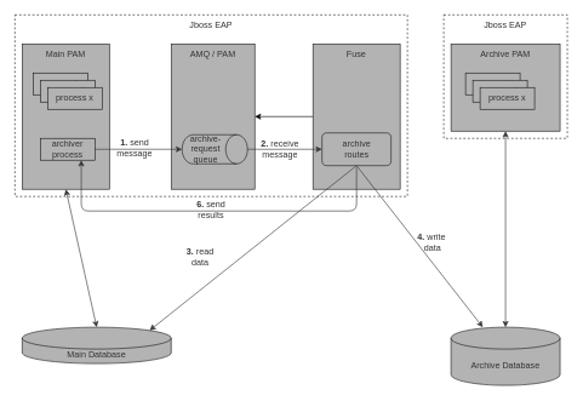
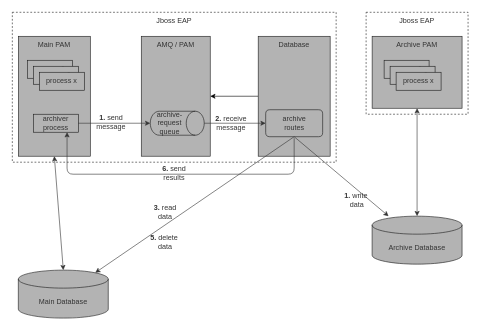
- <mxCell id="16" value="Fuse" style="rounded=0;whiteSpace=wrap;html=1;fillColor=#B3B3B3;strokeColor=#1A1A1A;fontColor=#333333;verticalAlign=top;" vertex="1" parent="1"><mxGeometry x="430" y="60" width="120" height="200" as="geometry" /></mxCell>
+ <mxCell id="16" value="Database" style="rounded=0;whiteSpace=wrap;html=1;fillColor=#B3B3B3;strokeColor=#1A1A1A;fontColor=#333333;verticalAlign=top;" vertex="1" parent="1"><mxGeometry x="430" y="60" width="120" height="200" as="geometry" /></mxCell>
- <mxCell id="29" value="&lt;b&gt;4.&lt;/b&gt; write&amp;nbsp;&lt;br&gt;data" style="text;html=1;strokeColor=none;fillColor=none;align=center;verticalAlign=middle;whiteSpace=wrap;rounded=0;dashed=1;fontColor=#333333;" vertex="1" parent="1"><mxGeometry x="560" y="320" width="70" height="27.5" as="geometry" /></mxCell>
+ <mxCell id="29" value="&lt;b&gt;1.&lt;/b&gt; write&amp;nbsp;&lt;br&gt;data" style="text;html=1;strokeColor=none;fillColor=none;align=center;verticalAlign=middle;whiteSpace=wrap;rounded=0;dashed=1;fontColor=#333333;" vertex="1" parent="1"><mxGeometry x="560" y="320" width="70" height="27.5" as="geometry" /></mxCell>
+ <mxCell id="30" value="&lt;b&gt;5.&lt;/b&gt; delete&amp;nbsp;&lt;br&gt;data" style="text;html=1;strokeColor=none;fillColor=none;align=center;verticalAlign=middle;whiteSpace=wrap;rounded=0;dashed=1;fontColor=#333333;" vertex="1" parent="1"><mxGeometry x="240" y="390" width="70" height="27.5" as="geometry" /></mxCell>
- <mxCell id="4" value="Main Database" style="shape=cylinder3;whiteSpace=wrap;html=1;boundedLbl=1;backgroundOutline=1;size=15;fillColor=#B3B3B3;strokeColor=#1A1A1A;fontColor=#333333;" vertex="1" parent="1"><mxGeometry x="30" y="450" width="205" height="50" as="geometry" /></mxCell>
+ <mxCell id="4" value="Main Database" style="shape=cylinder3;whiteSpace=wrap;html=1;boundedLbl=1;backgroundOutline=1;size=15;fillColor=#B3B3B3;strokeColor=#1A1A1A;fontColor=#333333;" vertex="1" parent="1"><mxGeometry x="30" y="450" width="150" height="80" as="geometry" /></mxCell>
- <mxCell id="5" value="Archive Database" style="shape=cylinder3;whiteSpace=wrap;html=1;boundedLbl=1;backgroundOutline=1;size=15;fillColor=#B3B3B3;strokeColor=#1A1A1A;fontColor=#333333;" vertex="1" parent="1"><mxGeometry x="620" y="450" width="150" height="80" as="geometry" /></mxCell>
+ <mxCell id="5" value="Archive Database" style="shape=cylinder3;whiteSpace=wrap;html=1;boundedLbl=1;backgroundOutline=1;size=15;fillColor=#B3B3B3;strokeColor=#1A1A1A;fontColor=#333333;" vertex="1" parent="1"><mxGeometry x="620" y="360" width="150" height="80" as="geometry" /></mxCell>
